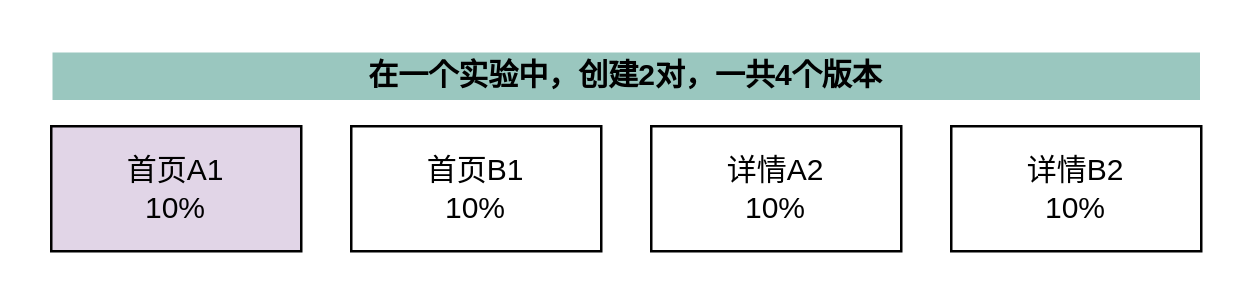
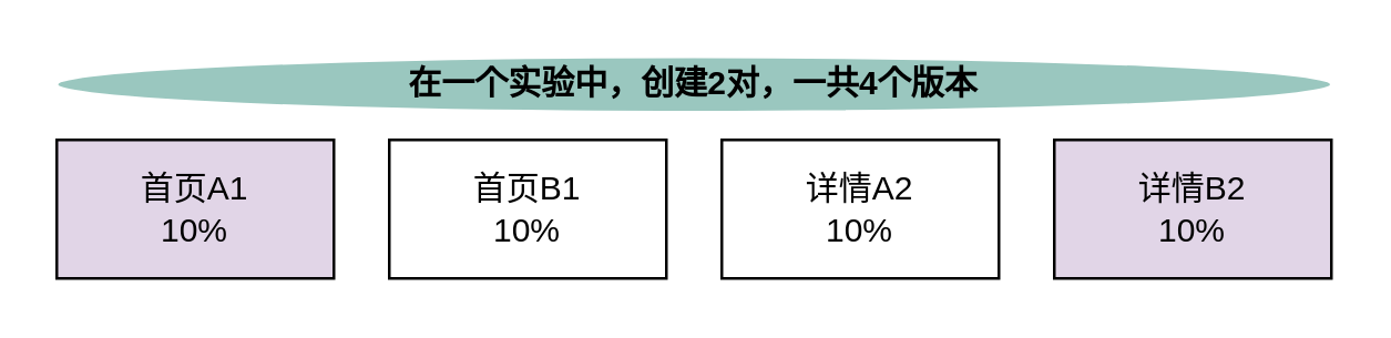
- <mxCell id="6" value="&lt;b&gt;在一个实验中，创建2对，一共4个版本&lt;/b&gt;" style="rounded=0;whiteSpace=wrap;html=1;fillColor=#9AC7BF;strokeColor=#FFFFFF;" vertex="1" parent="1"><mxGeometry x="20" y="20" width="460" height="20" as="geometry" /></mxCell>
+ <mxCell id="6" value="&lt;b&gt;在一个实验中，创建2对，一共4个版本&lt;/b&gt;" style="ellipse;whiteSpace=wrap;html=1;fillColor=#9AC7BF;strokeColor=#FFFFFF;" vertex="1" parent="1"><mxGeometry x="20" y="20" width="460" height="20" as="geometry" /></mxCell>
- <mxCell id="5" value="详情B2&lt;br&gt;10%" style="rounded=0;whiteSpace=wrap;html=1;" vertex="1" parent="1"><mxGeometry x="380" y="50" width="100" height="50" as="geometry" /></mxCell>
+ <mxCell id="5" value="详情B2&lt;br&gt;10%" style="rounded=0;whiteSpace=wrap;html=1;fillColor=#e1d5e7;" vertex="1" parent="1"><mxGeometry x="380" y="50" width="100" height="50" as="geometry" /></mxCell>
